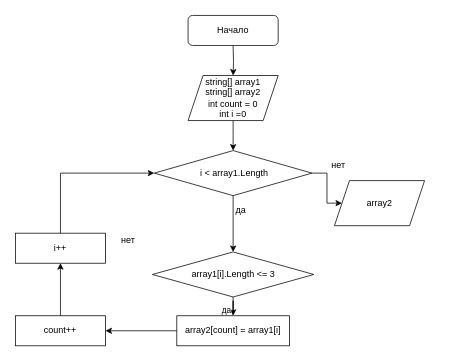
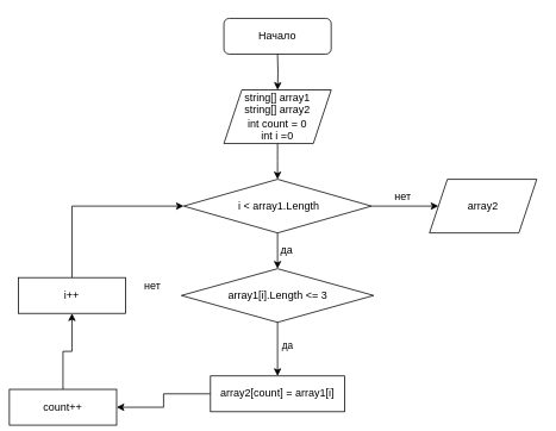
- <mxCell id="10" value="array2" style="shape=parallelogram;perimeter=parallelogramPerimeter;whiteSpace=wrap;html=1;fixedSize=1;" vertex="1" parent="1"><mxGeometry x="445" y="240" width="120" height="60" as="geometry" /></mxCell>
+ <mxCell id="10" value="array2" style="shape=parallelogram;perimeter=parallelogramPerimeter;whiteSpace=wrap;html=1;fixedSize=1;" vertex="1" parent="1"><mxGeometry x="480" y="200" width="120" height="60" as="geometry" /></mxCell>
- <mxCell id="9" value="array1[i].Length &amp;lt;= 3" style="rhombus;whiteSpace=wrap;html=1;" vertex="1" parent="1"><mxGeometry x="202.5" y="335" width="215" height="60" as="geometry" /></mxCell>
+ <mxCell id="9" value="array1[i].Length &amp;lt;= 3" style="rhombus;whiteSpace=wrap;html=1;" vertex="1" parent="1"><mxGeometry x="202.5" y="300" width="215" height="60" as="geometry" /></mxCell>
- <mxCell id="17" value="count++" style="rounded=0;whiteSpace=wrap;html=1;" vertex="1" parent="1"><mxGeometry x="20" y="420" width="120" height="40" as="geometry" /></mxCell>
+ <mxCell id="17" value="count++" style="rounded=0;whiteSpace=wrap;html=1;" vertex="1" parent="1"><mxGeometry x="10" y="435" width="120" height="40" as="geometry" /></mxCell>
